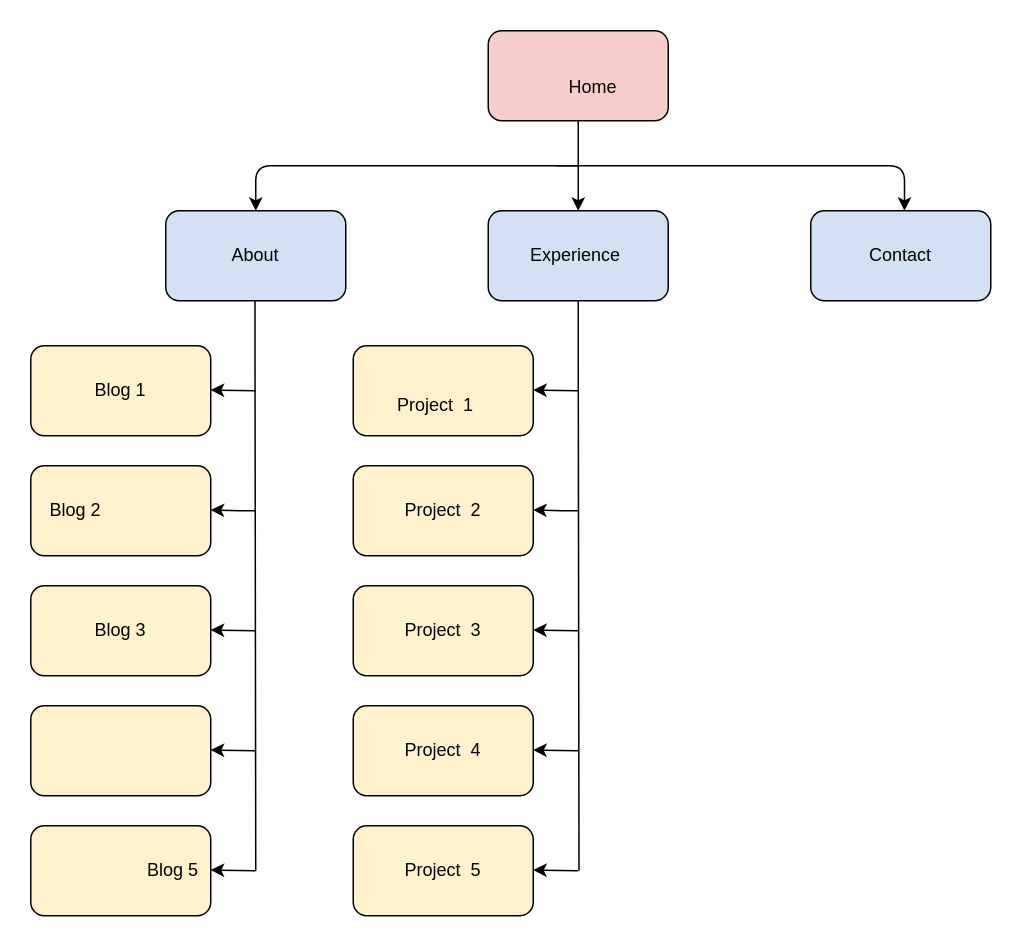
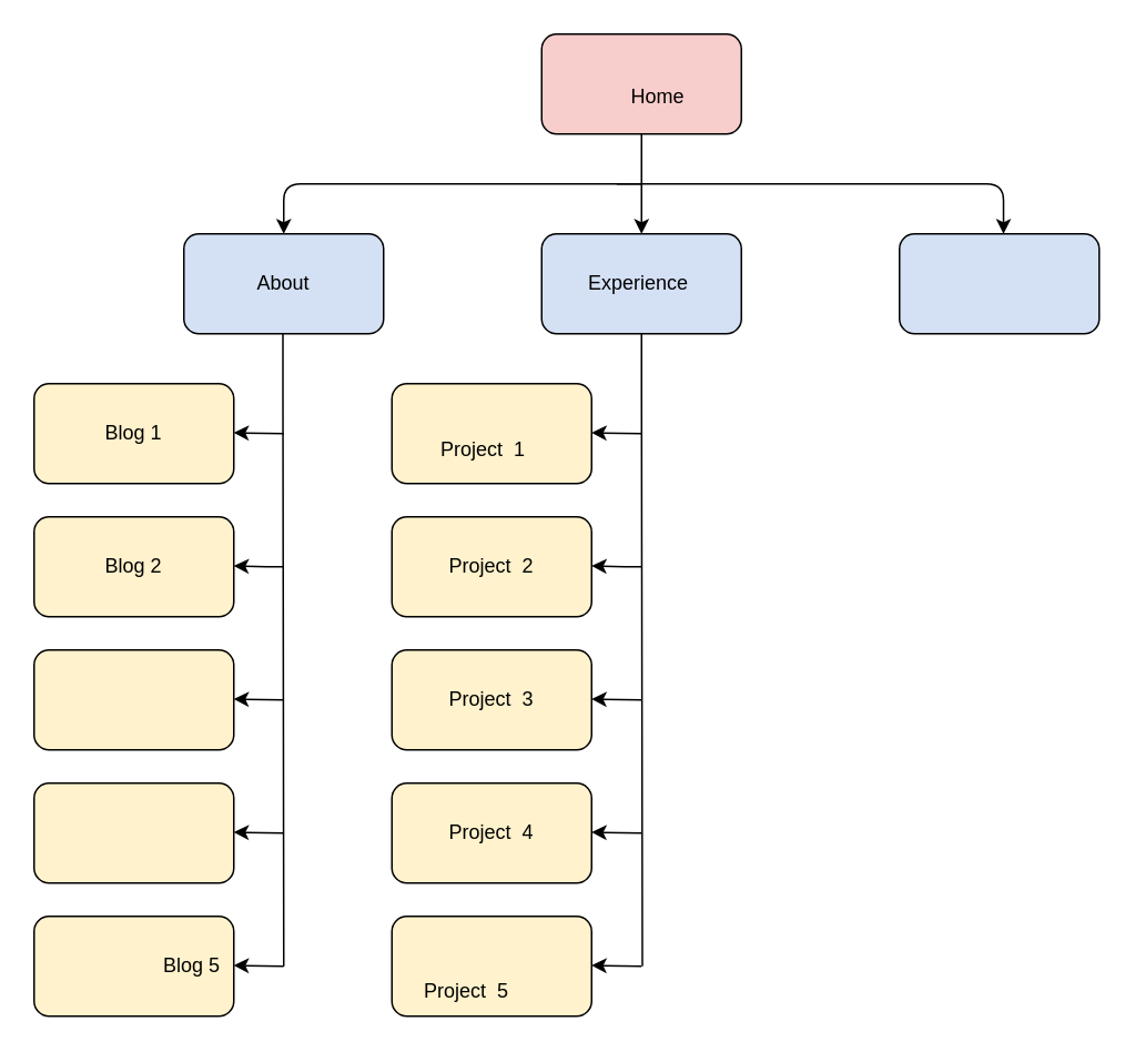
- <mxCell id="12" value="Contact" style="text;html=1;strokeColor=none;fillColor=none;align=center;verticalAlign=middle;whiteSpace=wrap;rounded=0;" vertex="1" parent="1"><mxGeometry x="580" y="160" width="40" height="20" as="geometry" /></mxCell>
- <mxCell id="20" value="Blog 2" style="text;html=1;strokeColor=none;fillColor=none;align=center;verticalAlign=middle;whiteSpace=wrap;rounded=0;" vertex="1" parent="1"><mxGeometry x="30" y="330" width="40" height="20" as="geometry" /></mxCell>
+ <mxCell id="20" value="Blog 2" style="text;html=1;strokeColor=none;fillColor=none;align=center;verticalAlign=middle;whiteSpace=wrap;rounded=0;" vertex="1" parent="1"><mxGeometry x="60" y="330" width="40" height="20" as="geometry" /></mxCell>
- <mxCell id="21" value="Blog 3" style="text;html=1;strokeColor=none;fillColor=none;align=center;verticalAlign=middle;whiteSpace=wrap;rounded=0;" vertex="1" parent="1"><mxGeometry x="60" y="410" width="40" height="20" as="geometry" /></mxCell>
- <mxCell id="40" value="Project&amp;nbsp; 5" style="text;html=1;strokeColor=none;fillColor=none;align=center;verticalAlign=middle;whiteSpace=wrap;rounded=0;" vertex="1" parent="1"><mxGeometry x="260" y="570" width="70" height="20" as="geometry" /></mxCell>
+ <mxCell id="40" value="Project&amp;nbsp; 5" style="text;html=1;strokeColor=none;fillColor=none;align=center;verticalAlign=middle;whiteSpace=wrap;rounded=0;" vertex="1" parent="1"><mxGeometry x="245" y="585" width="70" height="20" as="geometry" /></mxCell>
